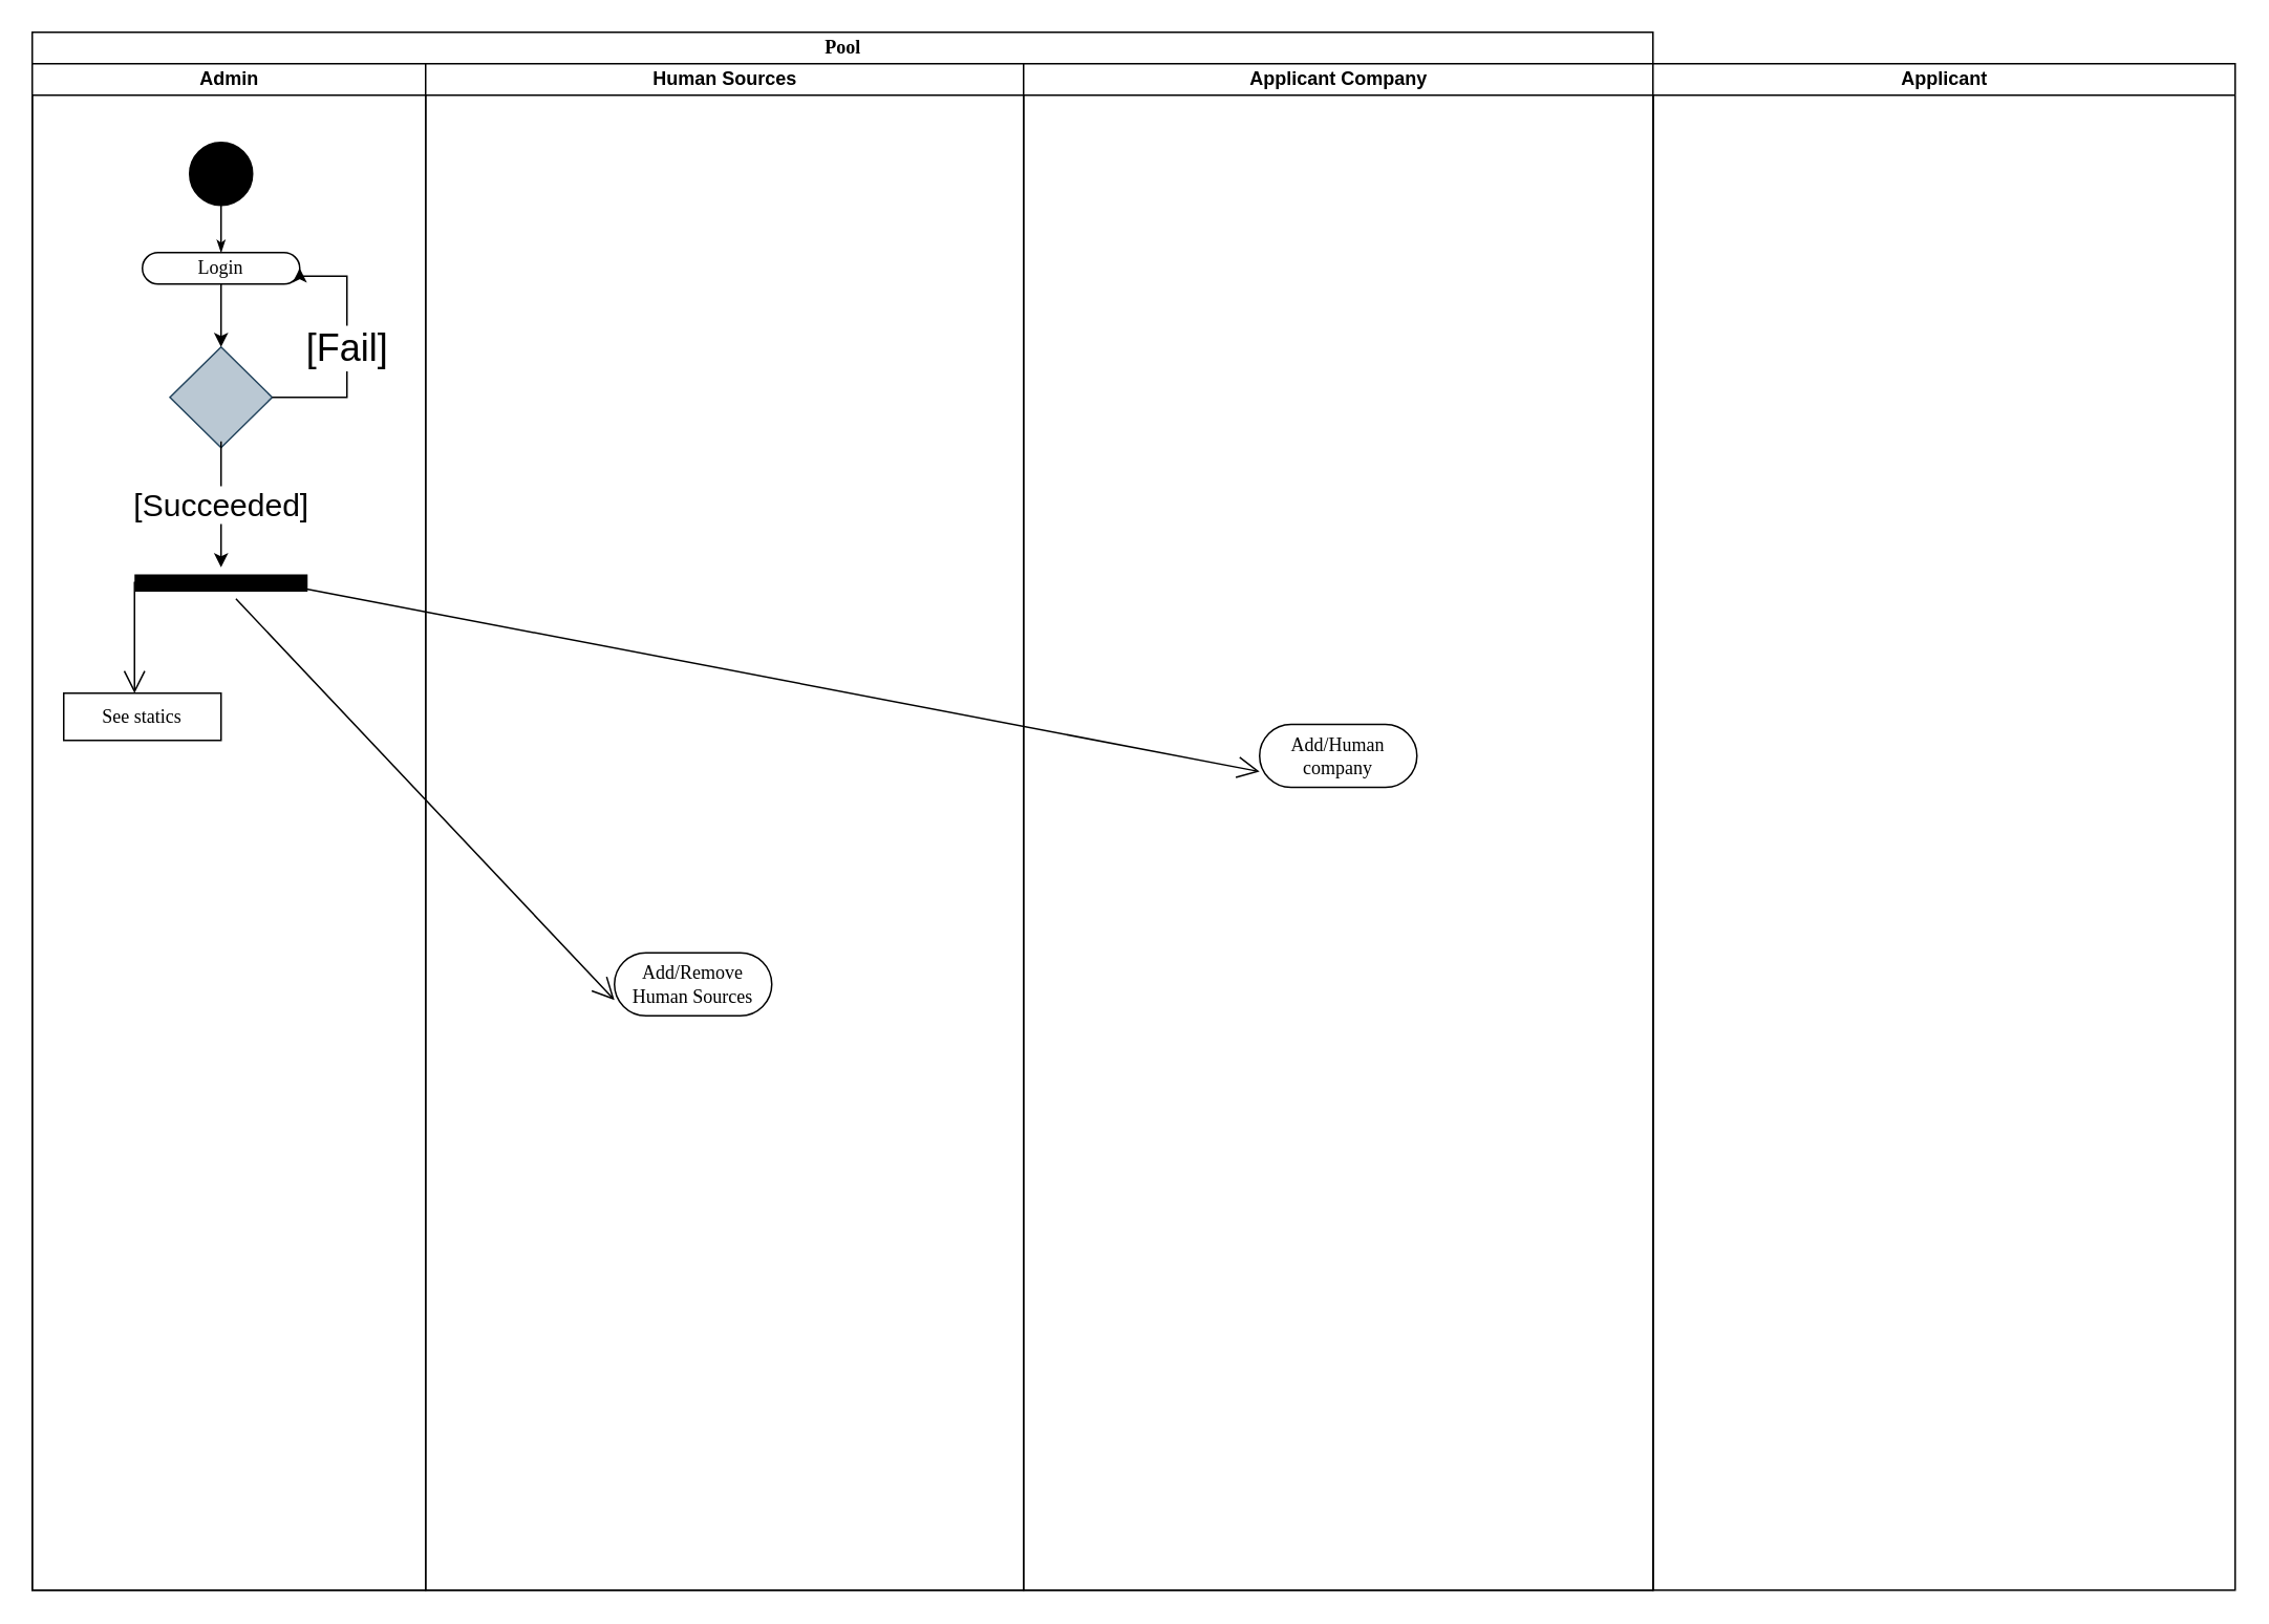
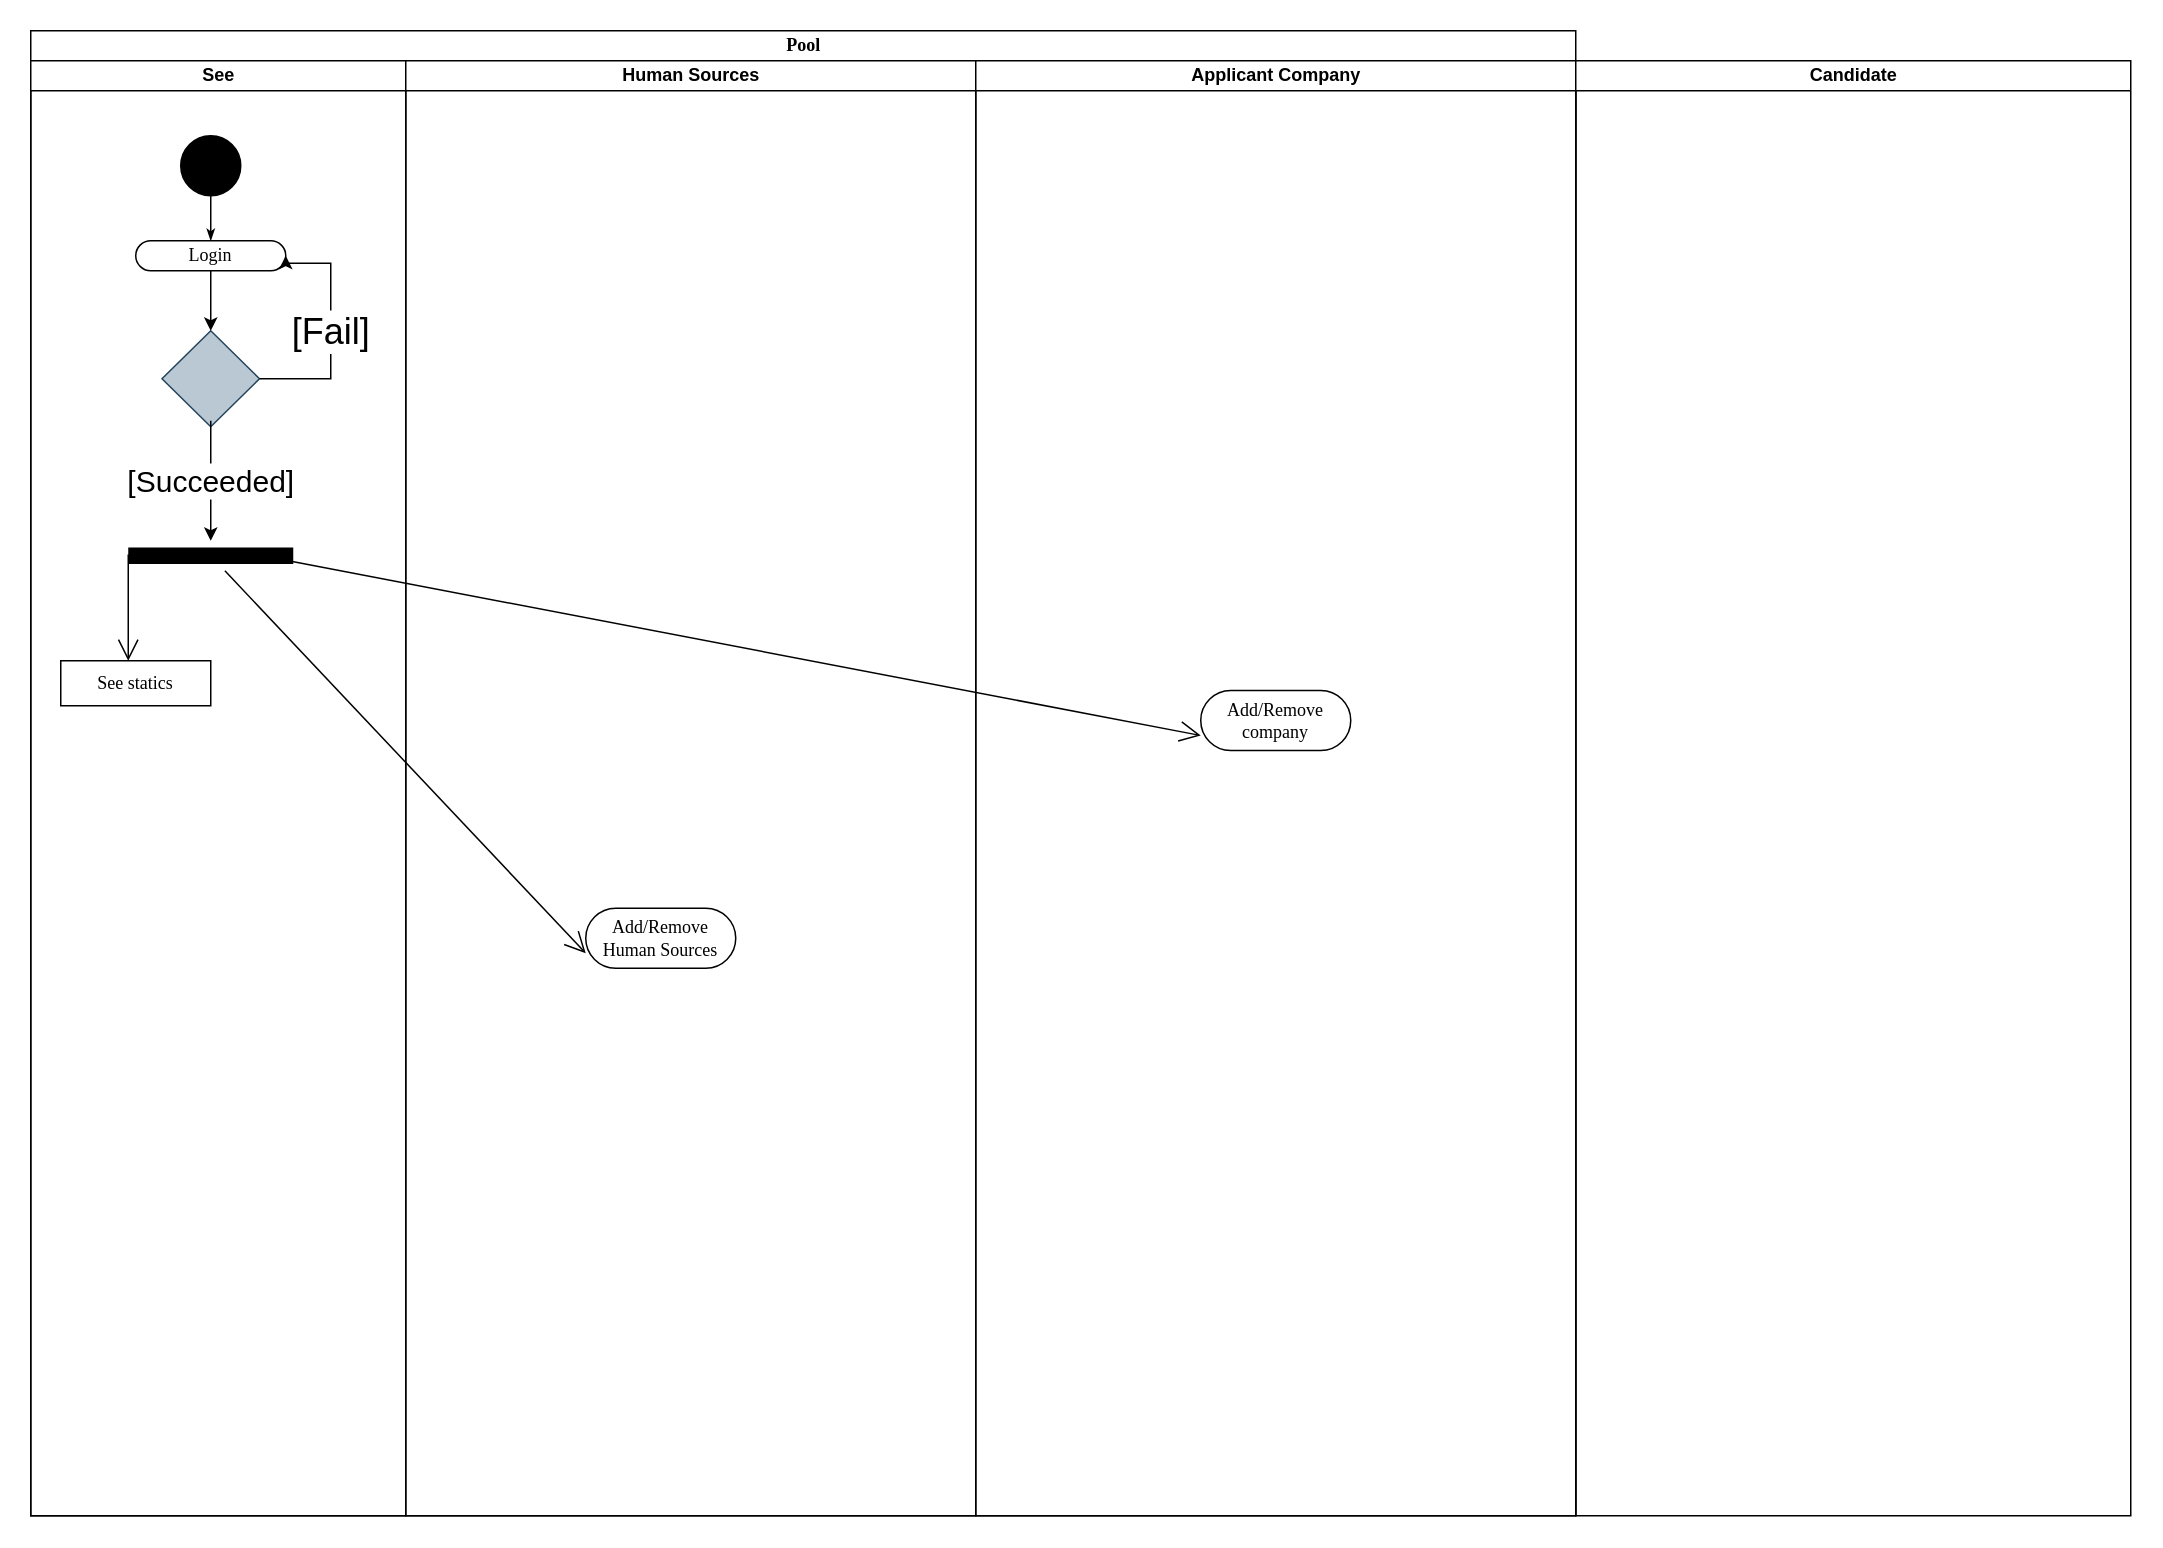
- <mxCell id="3" value="Admin" style="swimlane;html=1;startSize=20;" parent="2" vertex="1"><mxGeometry y="20" width="250" height="970" as="geometry" /></mxCell>
+ <mxCell id="3" value="See" style="swimlane;html=1;startSize=20;" parent="2" vertex="1"><mxGeometry y="20" width="250" height="970" as="geometry" /></mxCell>
- <mxCell id="21" value="Applicant" style="swimlane;html=1;startSize=20;" parent="1" vertex="1"><mxGeometry x="1050" y="40" width="370" height="970" as="geometry" /></mxCell>
+ <mxCell id="21" value="Candidate" style="swimlane;html=1;startSize=20;" parent="1" vertex="1"><mxGeometry x="1050" y="40" width="370" height="970" as="geometry" /></mxCell>
- <mxCell id="17" value="Add/Human company" style="rounded=1;whiteSpace=wrap;html=1;shadow=0;comic=0;labelBackgroundColor=none;strokeWidth=1;fontFamily=Verdana;fontSize=12;align=center;arcSize=50;" vertex="1" parent="15"><mxGeometry x="150.0" y="419.83" width="100" height="40" as="geometry" /></mxCell>
+ <mxCell id="17" value="Add/Remove company" style="rounded=1;whiteSpace=wrap;html=1;shadow=0;comic=0;labelBackgroundColor=none;strokeWidth=1;fontFamily=Verdana;fontSize=12;align=center;arcSize=50;" vertex="1" parent="15"><mxGeometry x="150.0" y="419.83" width="100" height="40" as="geometry" /></mxCell>
